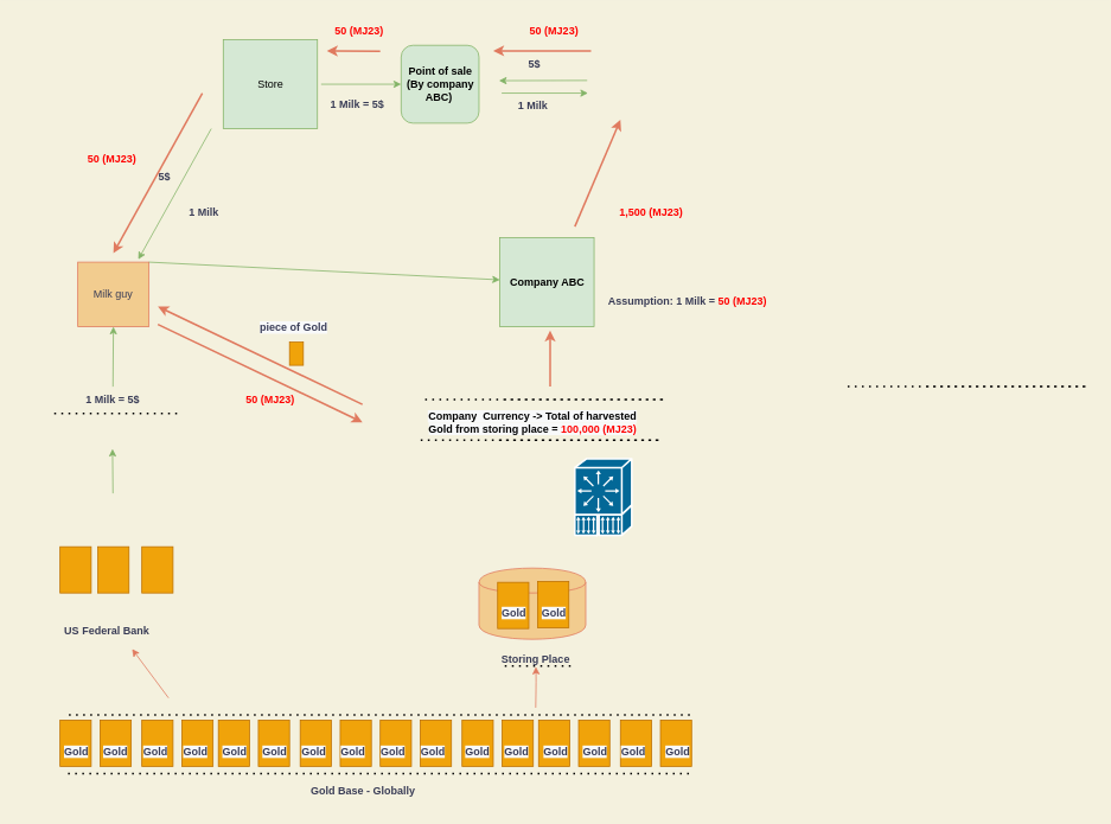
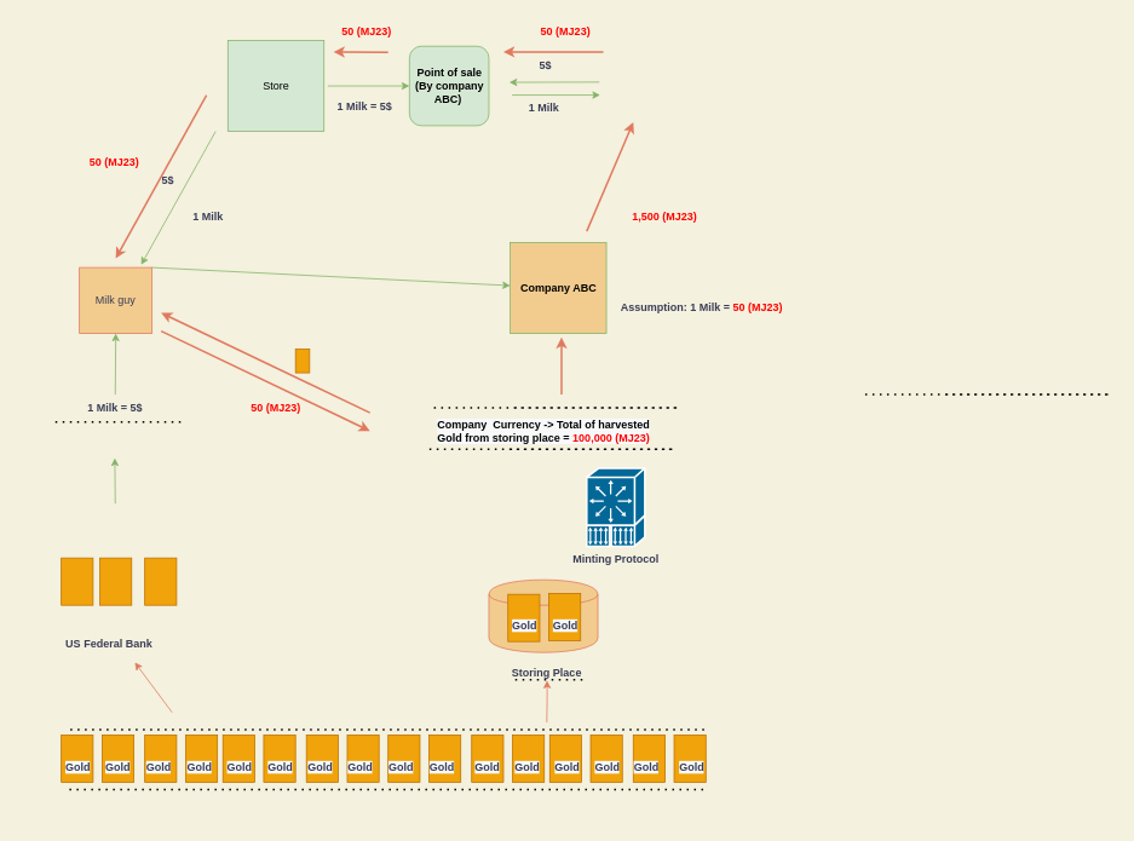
- <mxCell id="48" value="&lt;b&gt;Company ABC&lt;/b&gt;" style="whiteSpace=wrap;html=1;aspect=fixed;fillColor=#d5e8d4;strokeColor=#82b366;" vertex="1" parent="1"><mxGeometry x="561.5" y="266.61" width="105.88" height="100" as="geometry" /></mxCell>
+ <mxCell id="48" value="&lt;b&gt;Company ABC&lt;/b&gt;" style="whiteSpace=wrap;html=1;aspect=fixed;fillColor=#f2cc8f;strokeColor=#82b366;" vertex="1" parent="1"><mxGeometry x="561.5" y="266.61" width="105.88" height="100" as="geometry" /></mxCell>
- <mxCell id="101" value="&lt;span style=&quot;text-align: center ; text-indent: 0px ; background-color: rgb(248 , 249 , 250)&quot;&gt;&lt;font face=&quot;helvetica&quot;&gt;&lt;b&gt;piece&lt;/b&gt;&lt;/font&gt;&lt;b style=&quot;color: rgb(57 , 60 , 86) ; font-family: &amp;#34;helvetica&amp;#34; ; font-size: 12px ; font-style: normal ; letter-spacing: normal ; text-transform: none ; word-spacing: 0px&quot;&gt;&amp;nbsp;of Gold&lt;/b&gt;&lt;/span&gt;" style="text;whiteSpace=wrap;html=1;fontColor=#393C56;" vertex="1" parent="1"><mxGeometry x="290" y="354" width="85.5" height="20" as="geometry" /></mxCell>
+ <mxCell id="72" value="Minting Protocol" style="text;html=1;strokeColor=none;fillColor=none;align=center;verticalAlign=middle;whiteSpace=wrap;rounded=0;sketch=0;fontColor=#393C56;fontStyle=1" vertex="1" parent="1"><mxGeometry x="627.75" y="601" width="100" height="30" as="geometry" /></mxCell>
- <mxCell id="40" value="&lt;b&gt;Gold&lt;/b&gt;&lt;b&gt;&amp;nbsp;Base - Globally&amp;nbsp;&lt;/b&gt;" style="text;html=1;strokeColor=none;fillColor=none;align=center;verticalAlign=middle;whiteSpace=wrap;rounded=0;sketch=0;fontColor=#393C56;" vertex="1" parent="1"><mxGeometry x="347" y="874" width="125" height="30" as="geometry" /></mxCell>
